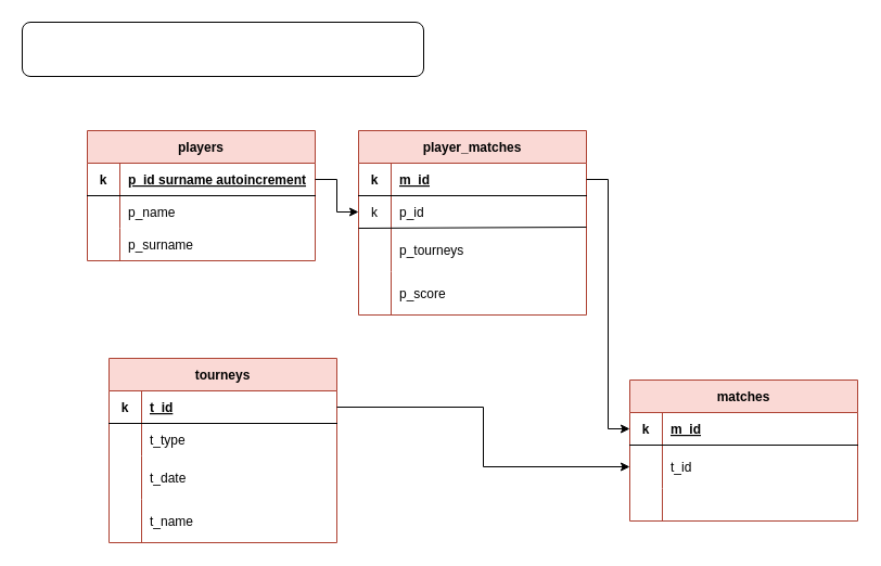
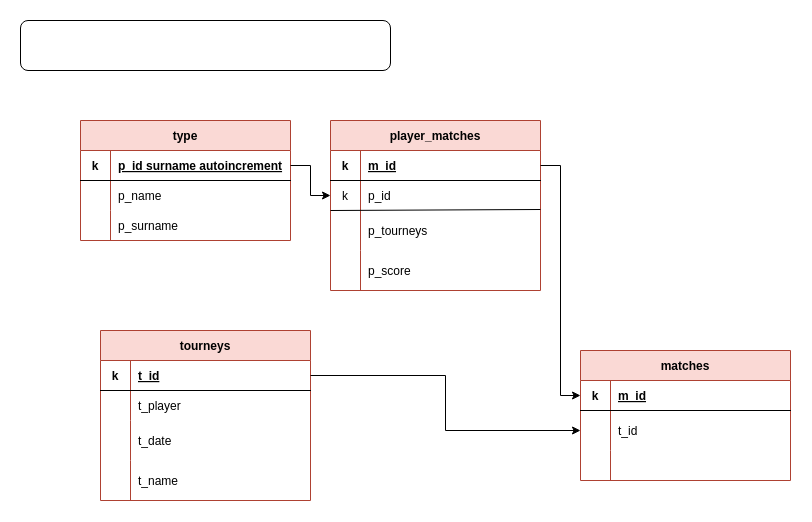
- <mxCell id="3" value="players" style="shape=table;startSize=30;container=1;collapsible=1;childLayout=tableLayout;fixedRows=1;rowLines=0;fontStyle=1;align=center;resizeLast=1;fillColor=#fad9d5;strokeColor=#ae4132;" vertex="1" parent="1"><mxGeometry x="80" y="120" width="210" height="120" as="geometry" /></mxCell>
+ <mxCell id="3" value="type" style="shape=table;startSize=30;container=1;collapsible=1;childLayout=tableLayout;fixedRows=1;rowLines=0;fontStyle=1;align=center;resizeLast=1;fillColor=#fad9d5;strokeColor=#ae4132;" vertex="1" parent="1"><mxGeometry x="80" y="120" width="210" height="120" as="geometry" /></mxCell>
- <mxCell id="43" value="t_type" style="shape=partialRectangle;connectable=0;fillColor=none;top=0;left=0;bottom=0;right=0;align=left;spacingLeft=6;overflow=hidden;" vertex="1" parent="41"><mxGeometry x="30" width="180" height="30" as="geometry"><mxRectangle width="180" height="30" as="alternateBounds" /></mxGeometry></mxCell>
+ <mxCell id="43" value="t_player" style="shape=partialRectangle;connectable=0;fillColor=none;top=0;left=0;bottom=0;right=0;align=left;spacingLeft=6;overflow=hidden;" vertex="1" parent="41"><mxGeometry x="30" width="180" height="30" as="geometry"><mxRectangle width="180" height="30" as="alternateBounds" /></mxGeometry></mxCell>
